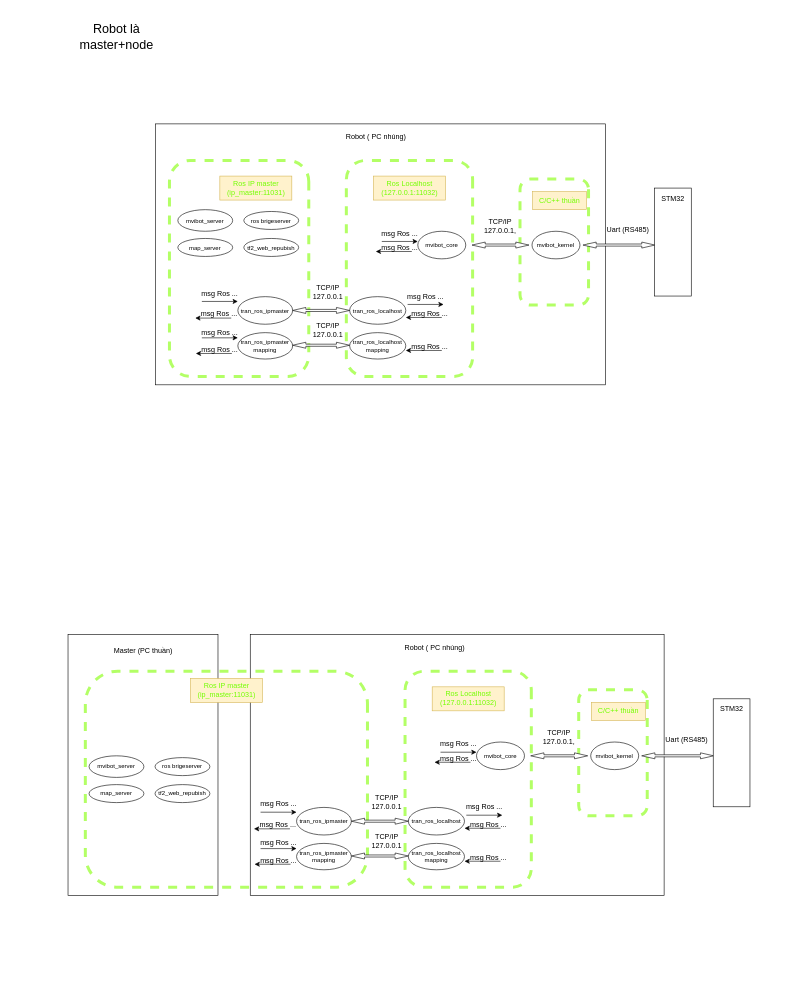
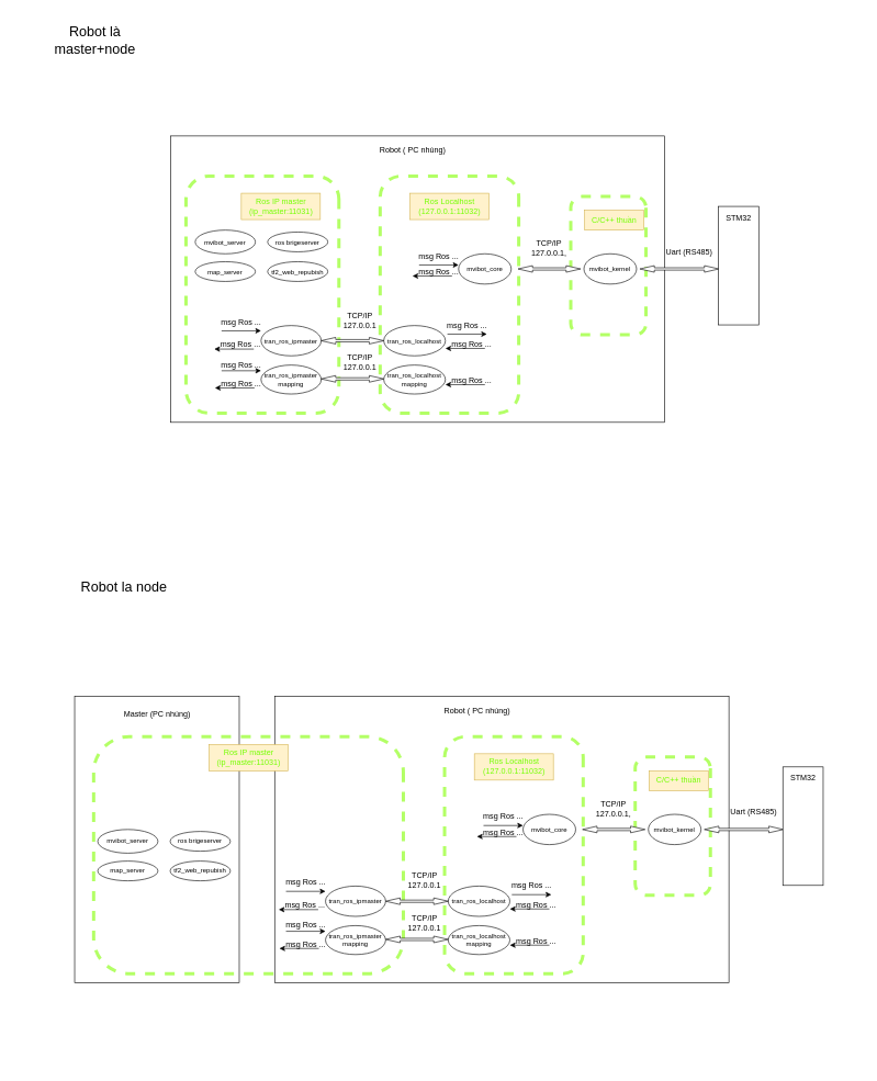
- <mxCell id="119" value="Robot là master+node" style="text;html=1;strokeColor=none;fillColor=none;align=center;verticalAlign=middle;whiteSpace=wrap;rounded=0;fontSize=21;" vertex="1" parent="1"><mxGeometry x="113.69" y="20" width="160" height="80" as="geometry" /></mxCell>
+ <mxCell id="119" value="Robot là master+node" style="text;html=1;strokeColor=none;fillColor=none;align=center;verticalAlign=middle;whiteSpace=wrap;rounded=0;fontSize=21;" vertex="1" parent="1"><mxGeometry x="63.69" y="20" width="160" height="80" as="geometry" /></mxCell>
+ <mxCell id="125" value="Robot la node" style="text;html=1;strokeColor=none;fillColor=none;align=center;verticalAlign=middle;whiteSpace=wrap;rounded=0;fontSize=21;" vertex="1" parent="1"><mxGeometry x="108" y="850" width="160" height="80" as="geometry" /></mxCell>
- <mxCell id="124" value="Master (PC thuần)" style="text;html=1;align=center;verticalAlign=middle;resizable=0;points=[];autosize=1;strokeColor=none;fillColor=none;" vertex="1" parent="1"><mxGeometry x="177.9" y="1070" width="120" height="30" as="geometry" /></mxCell>
+ <mxCell id="124" value="Master (PC nhúng)" style="text;html=1;align=center;verticalAlign=middle;resizable=0;points=[];autosize=1;strokeColor=none;fillColor=none;" vertex="1" parent="1"><mxGeometry x="177.9" y="1070" width="120" height="30" as="geometry" /></mxCell>
